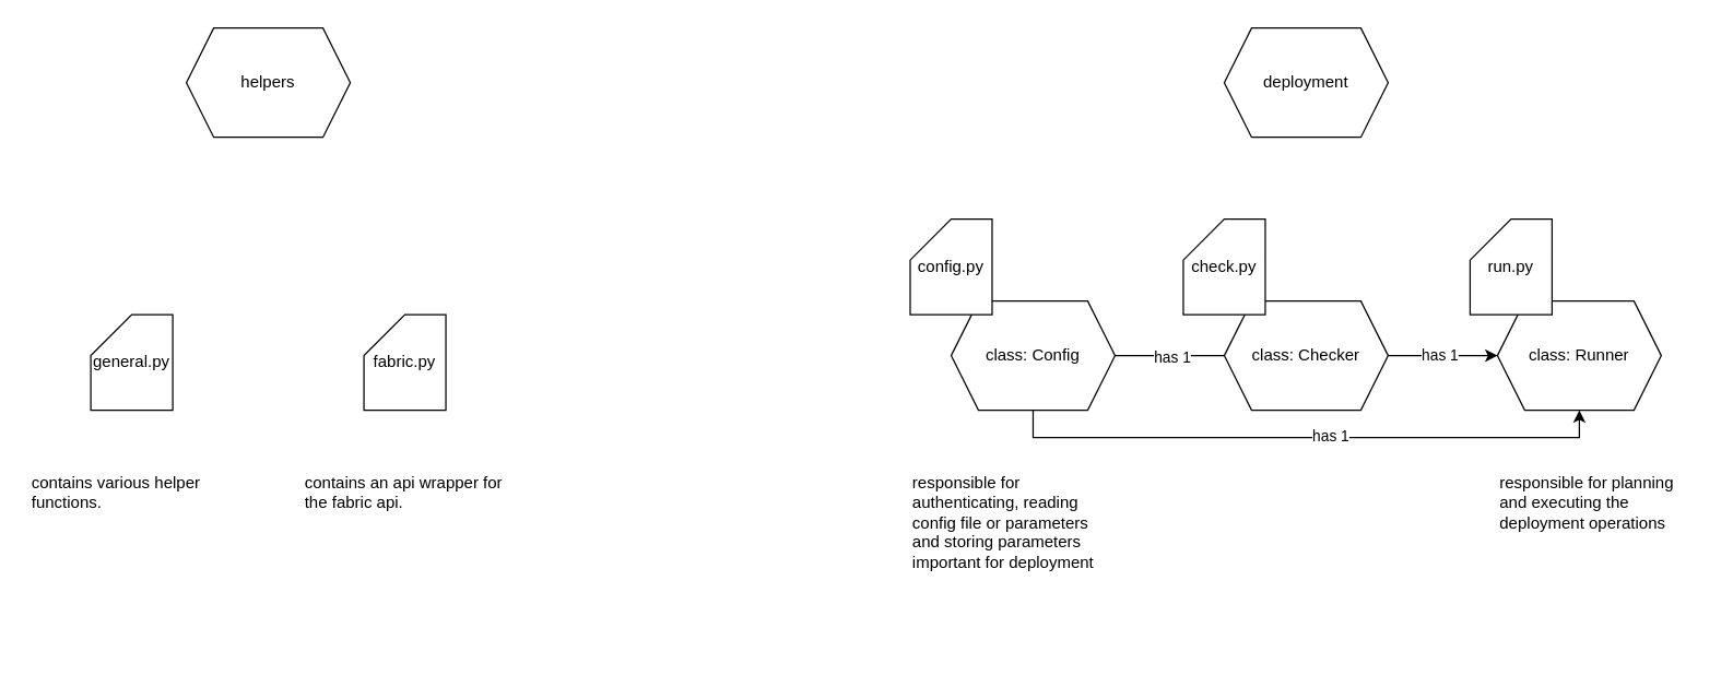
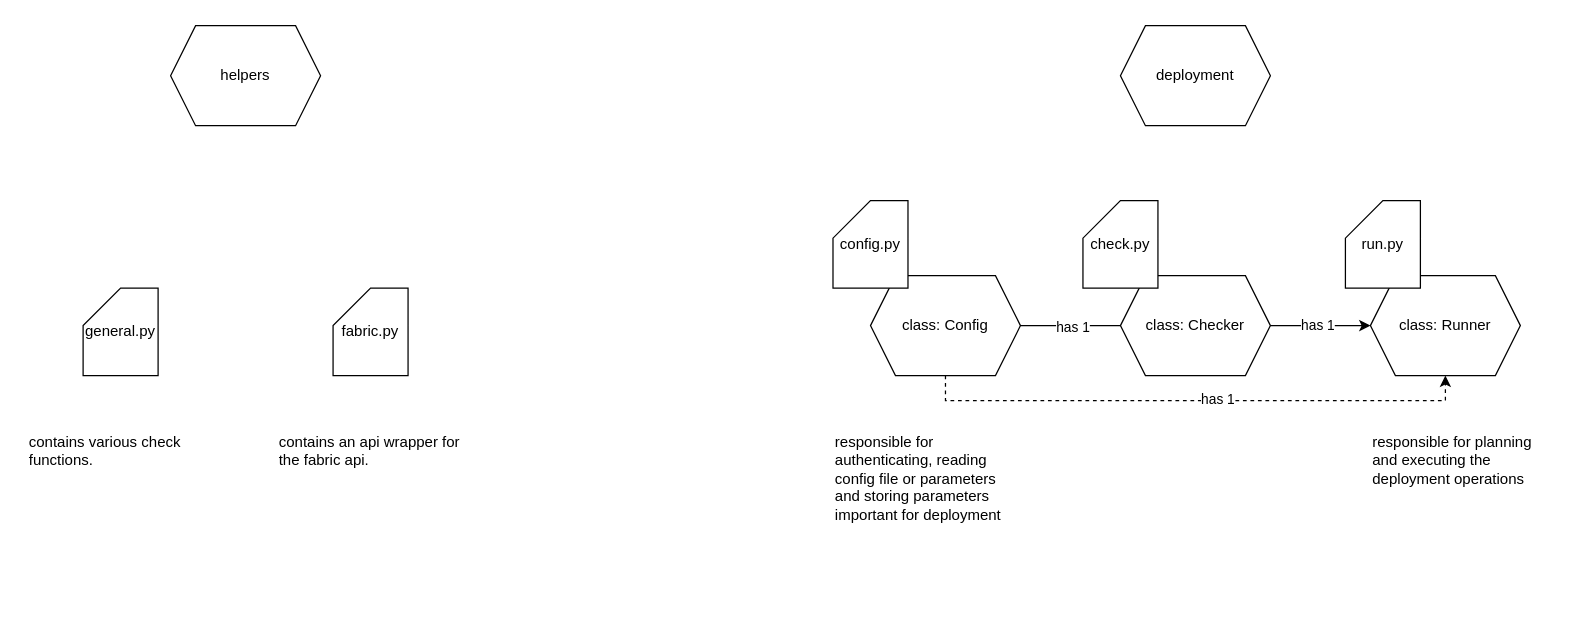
- <mxCell id="5" style="edgeStyle=orthogonalEdgeStyle;rounded=0;orthogonalLoop=1;jettySize=auto;html=1;entryX=0.5;entryY=1;entryDx=0;entryDy=0;" parent="1" source="7" target="8" edge="1"><mxGeometry relative="1" as="geometry"><Array as="points"><mxPoint x="756" y="320" /><mxPoint x="1156" y="320" /></Array></mxGeometry></mxCell>
+ <mxCell id="5" style="edgeStyle=orthogonalEdgeStyle;rounded=0;orthogonalLoop=1;jettySize=auto;html=1;entryX=0.5;entryY=1;entryDx=0;entryDy=0;dashed=1;" parent="1" source="7" target="8" edge="1"><mxGeometry relative="1" as="geometry"><Array as="points"><mxPoint x="756" y="320" /><mxPoint x="1156" y="320" /></Array></mxGeometry></mxCell>
- <mxCell id="20" value="contains various helper functions." style="text;html=1;align=left;verticalAlign=top;whiteSpace=wrap;rounded=0;" parent="1" vertex="1"><mxGeometry x="20.5" y="340" width="151" height="150" as="geometry" /></mxCell>
+ <mxCell id="20" value="contains various check functions." style="text;html=1;align=left;verticalAlign=top;whiteSpace=wrap;rounded=0;" parent="1" vertex="1"><mxGeometry x="20.5" y="340" width="151" height="150" as="geometry" /></mxCell>
